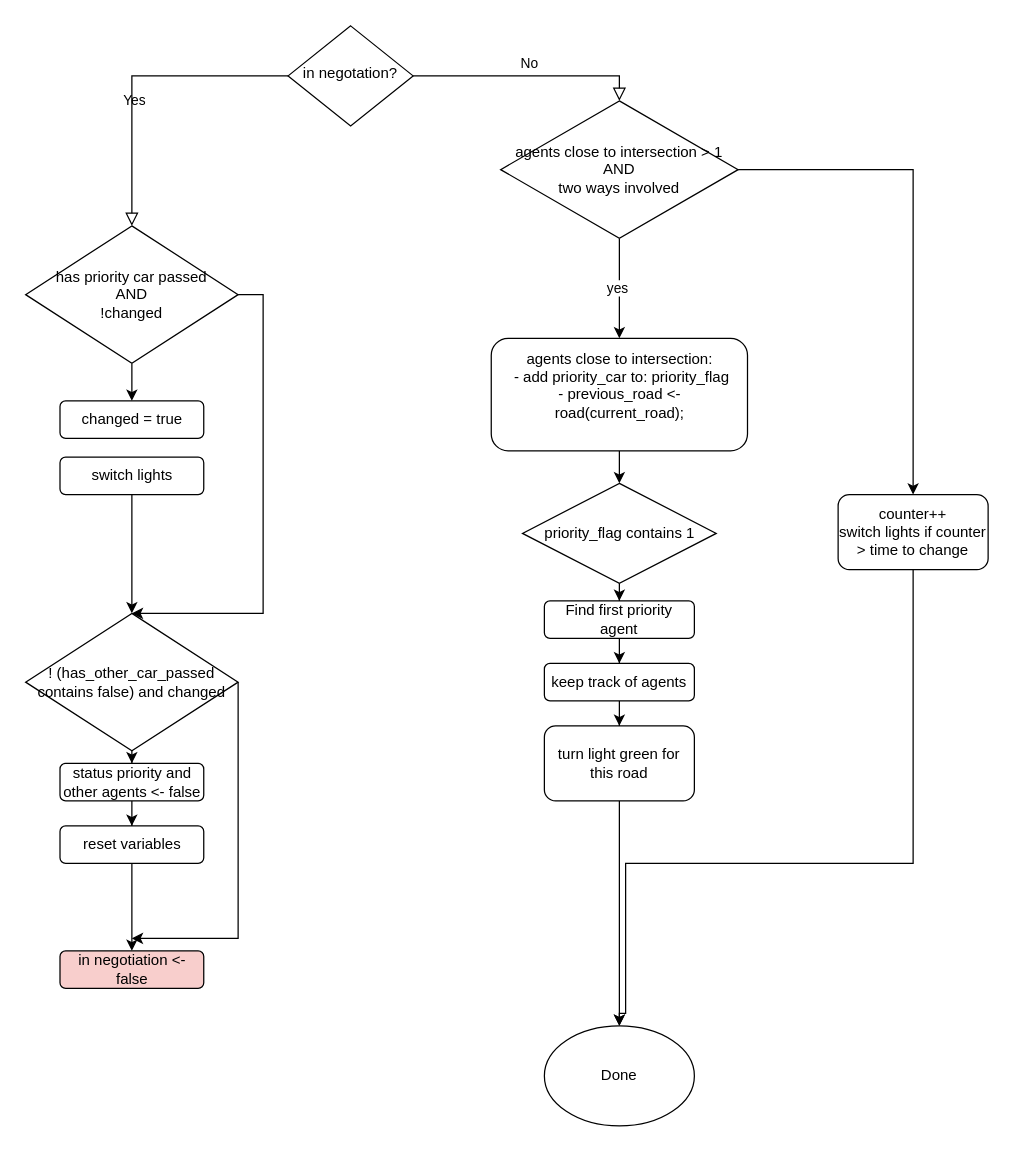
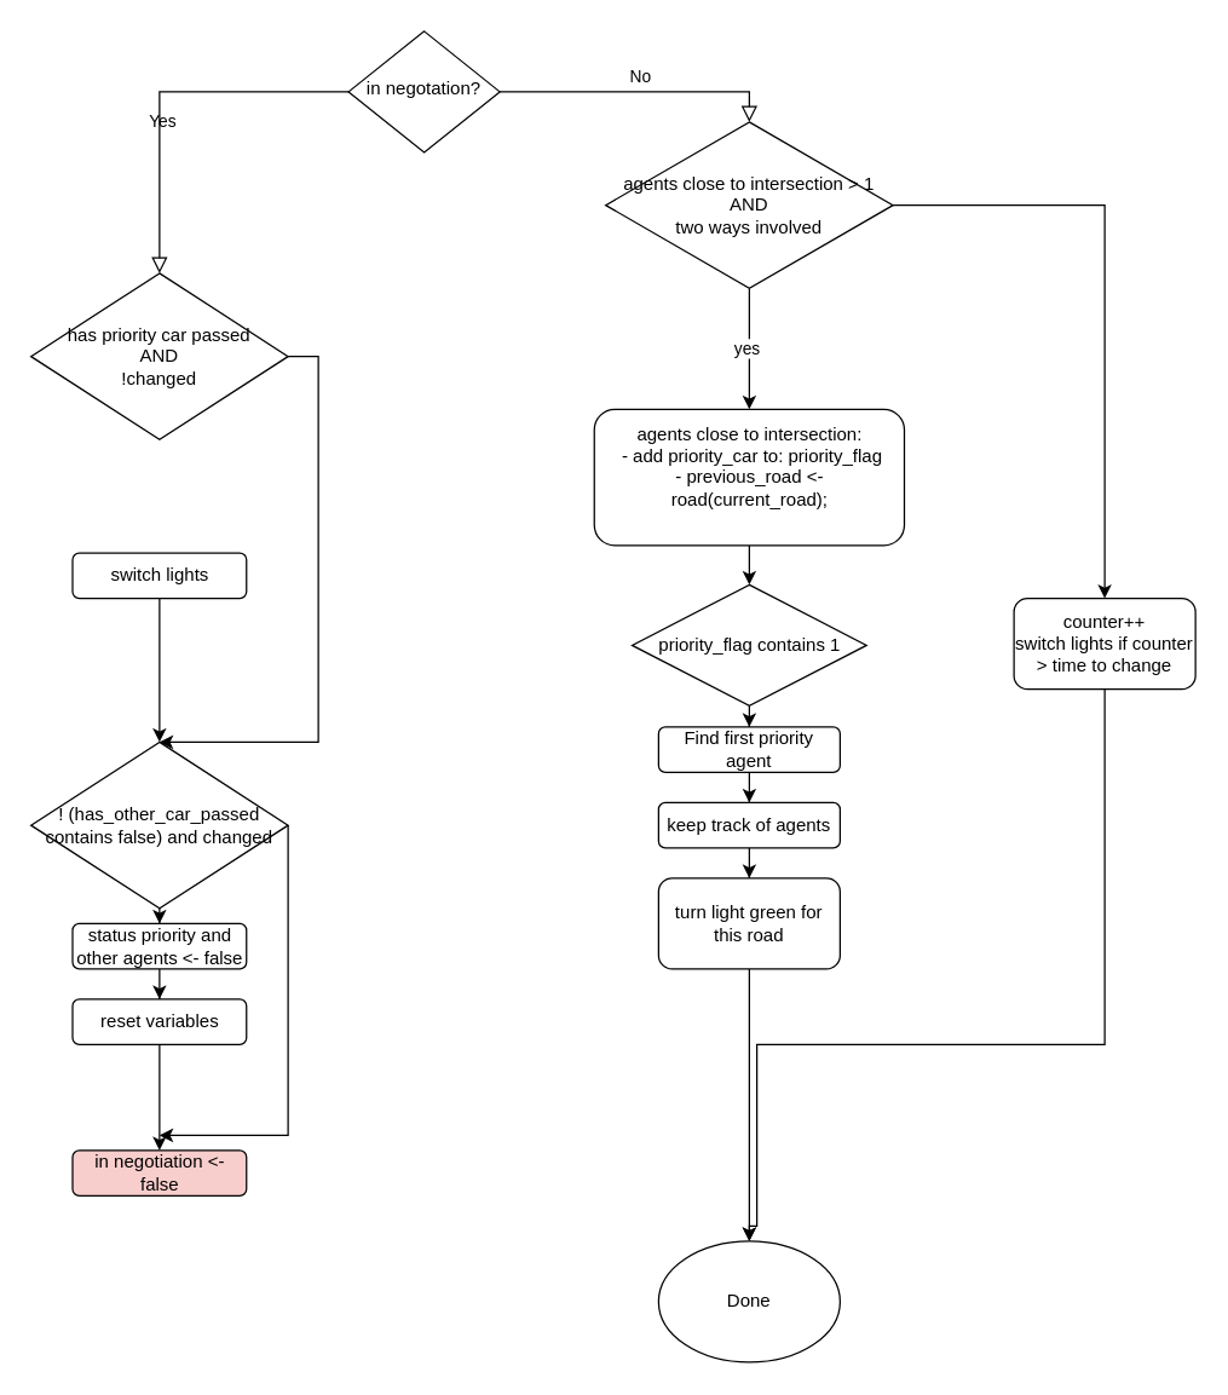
- <mxCell id="5" style="edgeStyle=orthogonalEdgeStyle;rounded=0;orthogonalLoop=1;jettySize=auto;html=1;" edge="1" parent="1" source="7" target="8"><mxGeometry relative="1" as="geometry" /></mxCell>
- <mxCell id="8" value="changed = true" style="rounded=1;whiteSpace=wrap;html=1;" vertex="1" parent="1"><mxGeometry x="47.5" y="320" width="115" height="30" as="geometry" /></mxCell>
